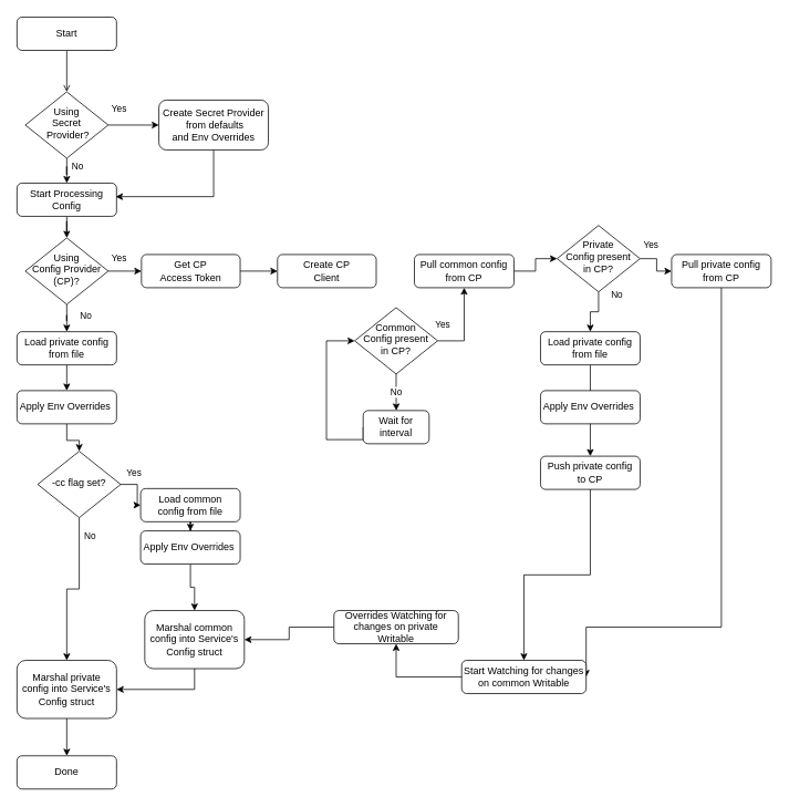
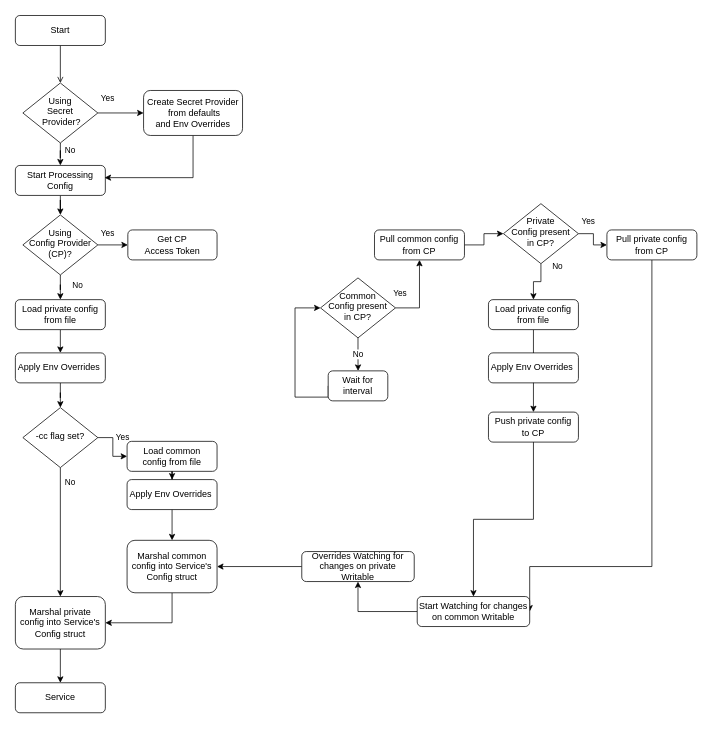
- <mxCell id="28" value="" style="edgeStyle=orthogonalEdgeStyle;rounded=0;orthogonalLoop=1;jettySize=auto;html=1;" parent="1" source="29" target="30" edge="1"><mxGeometry relative="1" as="geometry" /></mxCell>
- <mxCell id="30" value="Create CP &lt;br&gt;Client" style="rounded=1;whiteSpace=wrap;html=1;fontSize=12;glass=0;strokeWidth=1;shadow=0;" parent="1" vertex="1"><mxGeometry x="334" y="306" width="119" height="40" as="geometry" /></mxCell>
- <mxCell id="49" value="-cc flag set?" style="rhombus;whiteSpace=wrap;html=1;shadow=0;fontFamily=Helvetica;fontSize=12;align=center;strokeWidth=1;spacing=6;spacingTop=-4;" vertex="1" parent="1"><mxGeometry x="45" y="543" width="100" height="80" as="geometry" /></mxCell>
+ <mxCell id="49" value="-cc flag set?" style="rhombus;whiteSpace=wrap;html=1;shadow=0;fontFamily=Helvetica;fontSize=12;align=center;strokeWidth=1;spacing=6;spacingTop=-4;" vertex="1" parent="1"><mxGeometry x="30" y="543" width="100" height="80" as="geometry" /></mxCell>
- <mxCell id="11" value="Marshal common config into Service's Config struct" style="rounded=1;whiteSpace=wrap;html=1;fontSize=12;glass=0;strokeWidth=1;shadow=0;" parent="1" vertex="1"><mxGeometry x="174" y="735" width="120" height="70" as="geometry" /></mxCell>
+ <mxCell id="11" value="Marshal common config into Service's Config struct" style="rounded=1;whiteSpace=wrap;html=1;fontSize=12;glass=0;strokeWidth=1;shadow=0;" parent="1" vertex="1"><mxGeometry x="169" y="720" width="120" height="70" as="geometry" /></mxCell>
- <mxCell id="9" value="Done" style="rounded=1;whiteSpace=wrap;html=1;fontSize=12;glass=0;strokeWidth=1;shadow=0;" parent="1" vertex="1"><mxGeometry x="20" y="910" width="120" height="40" as="geometry" /></mxCell>
+ <mxCell id="9" value="Service" style="rounded=1;whiteSpace=wrap;html=1;fontSize=12;glass=0;strokeWidth=1;shadow=0;" parent="1" vertex="1"><mxGeometry x="20" y="910" width="120" height="40" as="geometry" /></mxCell>
